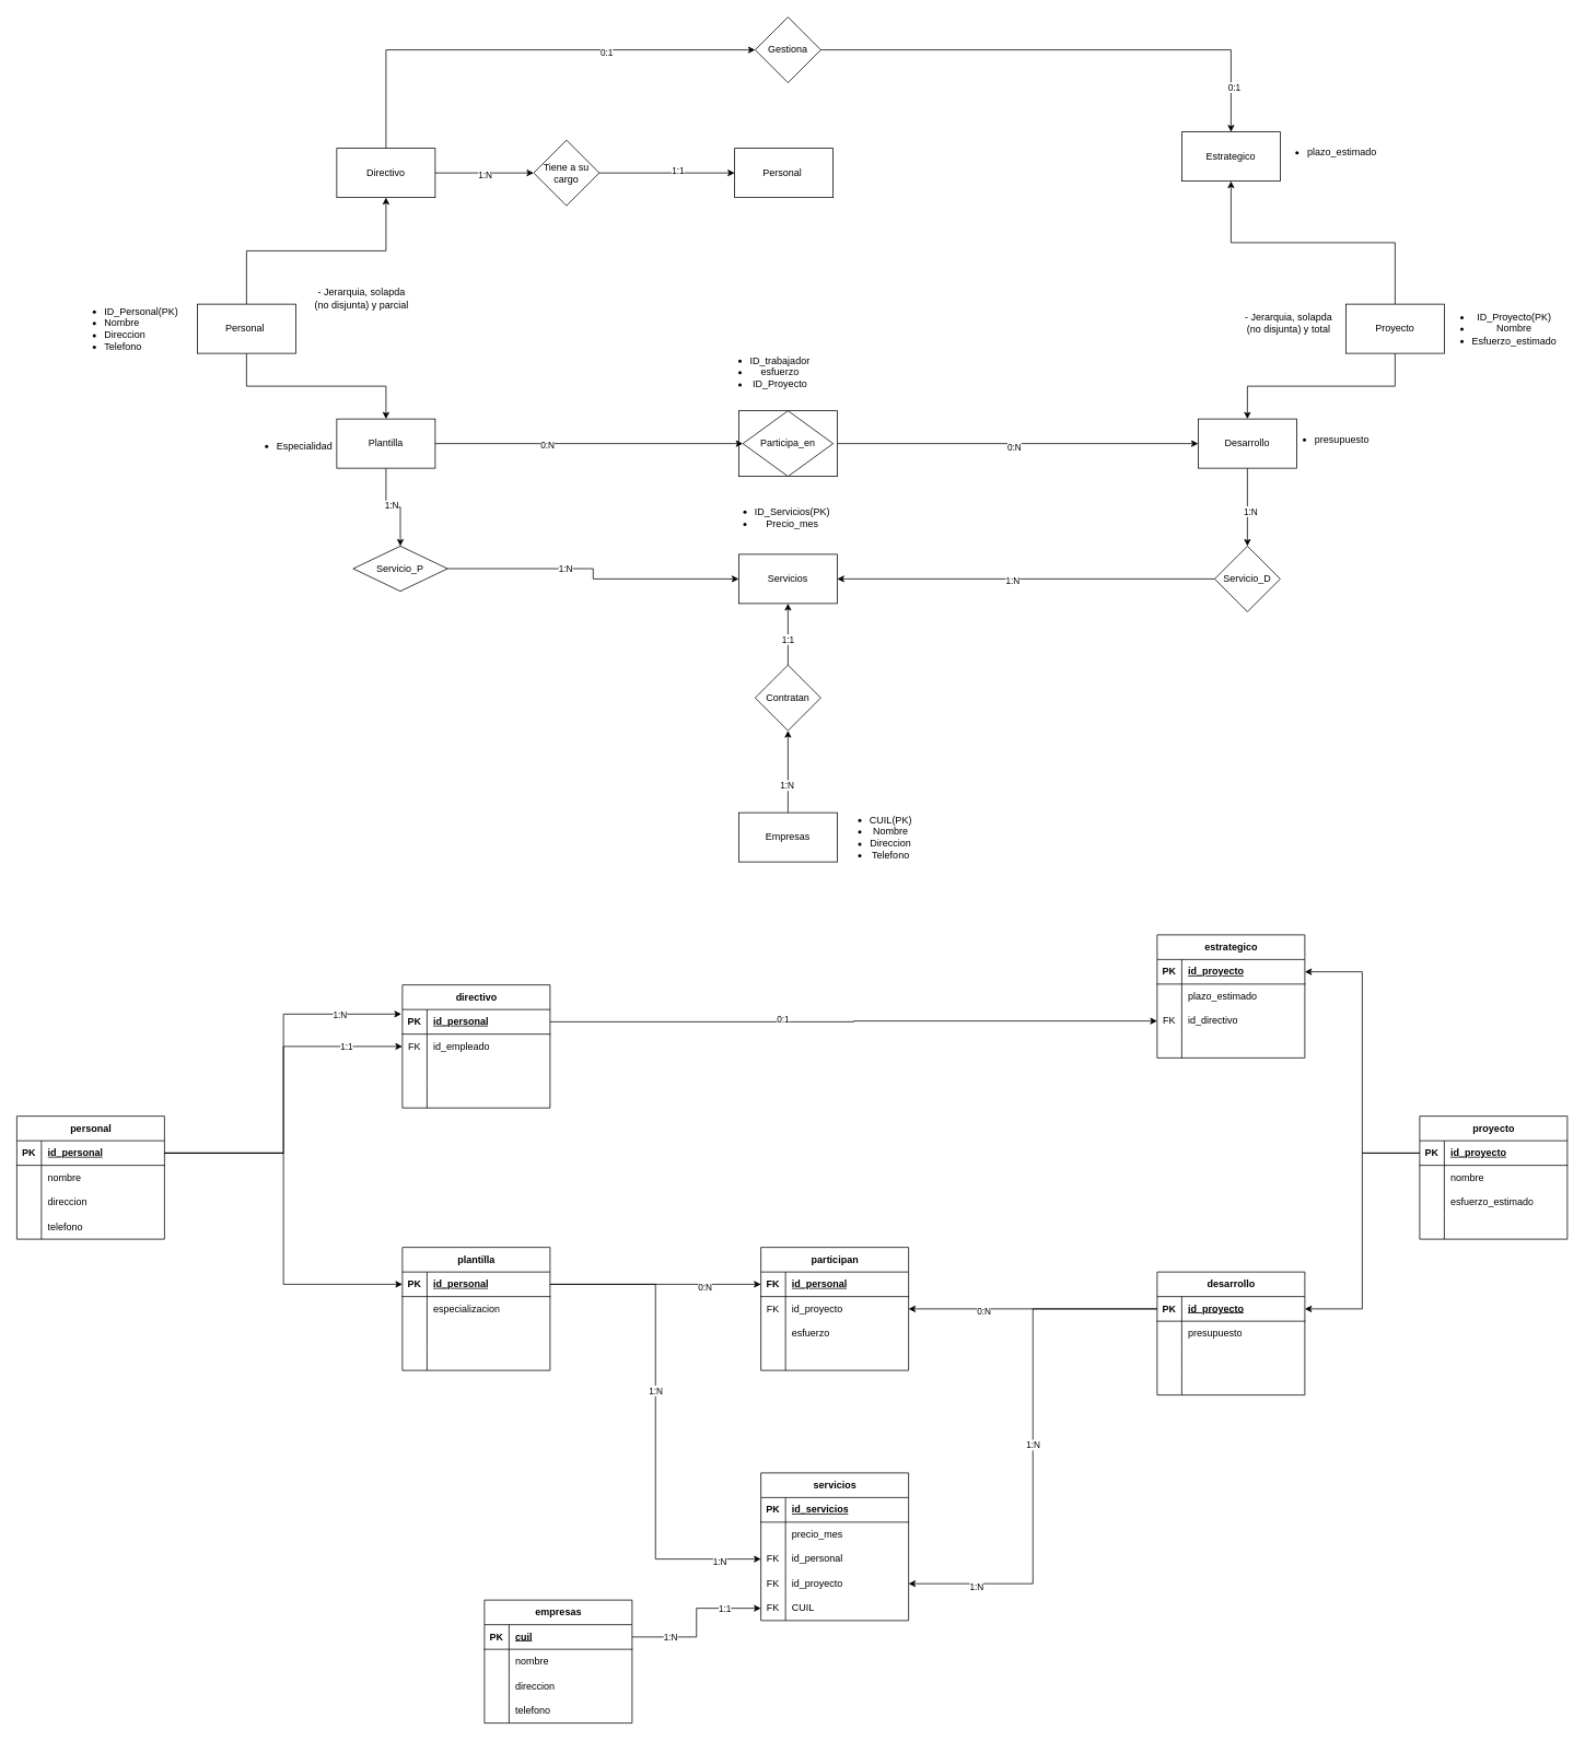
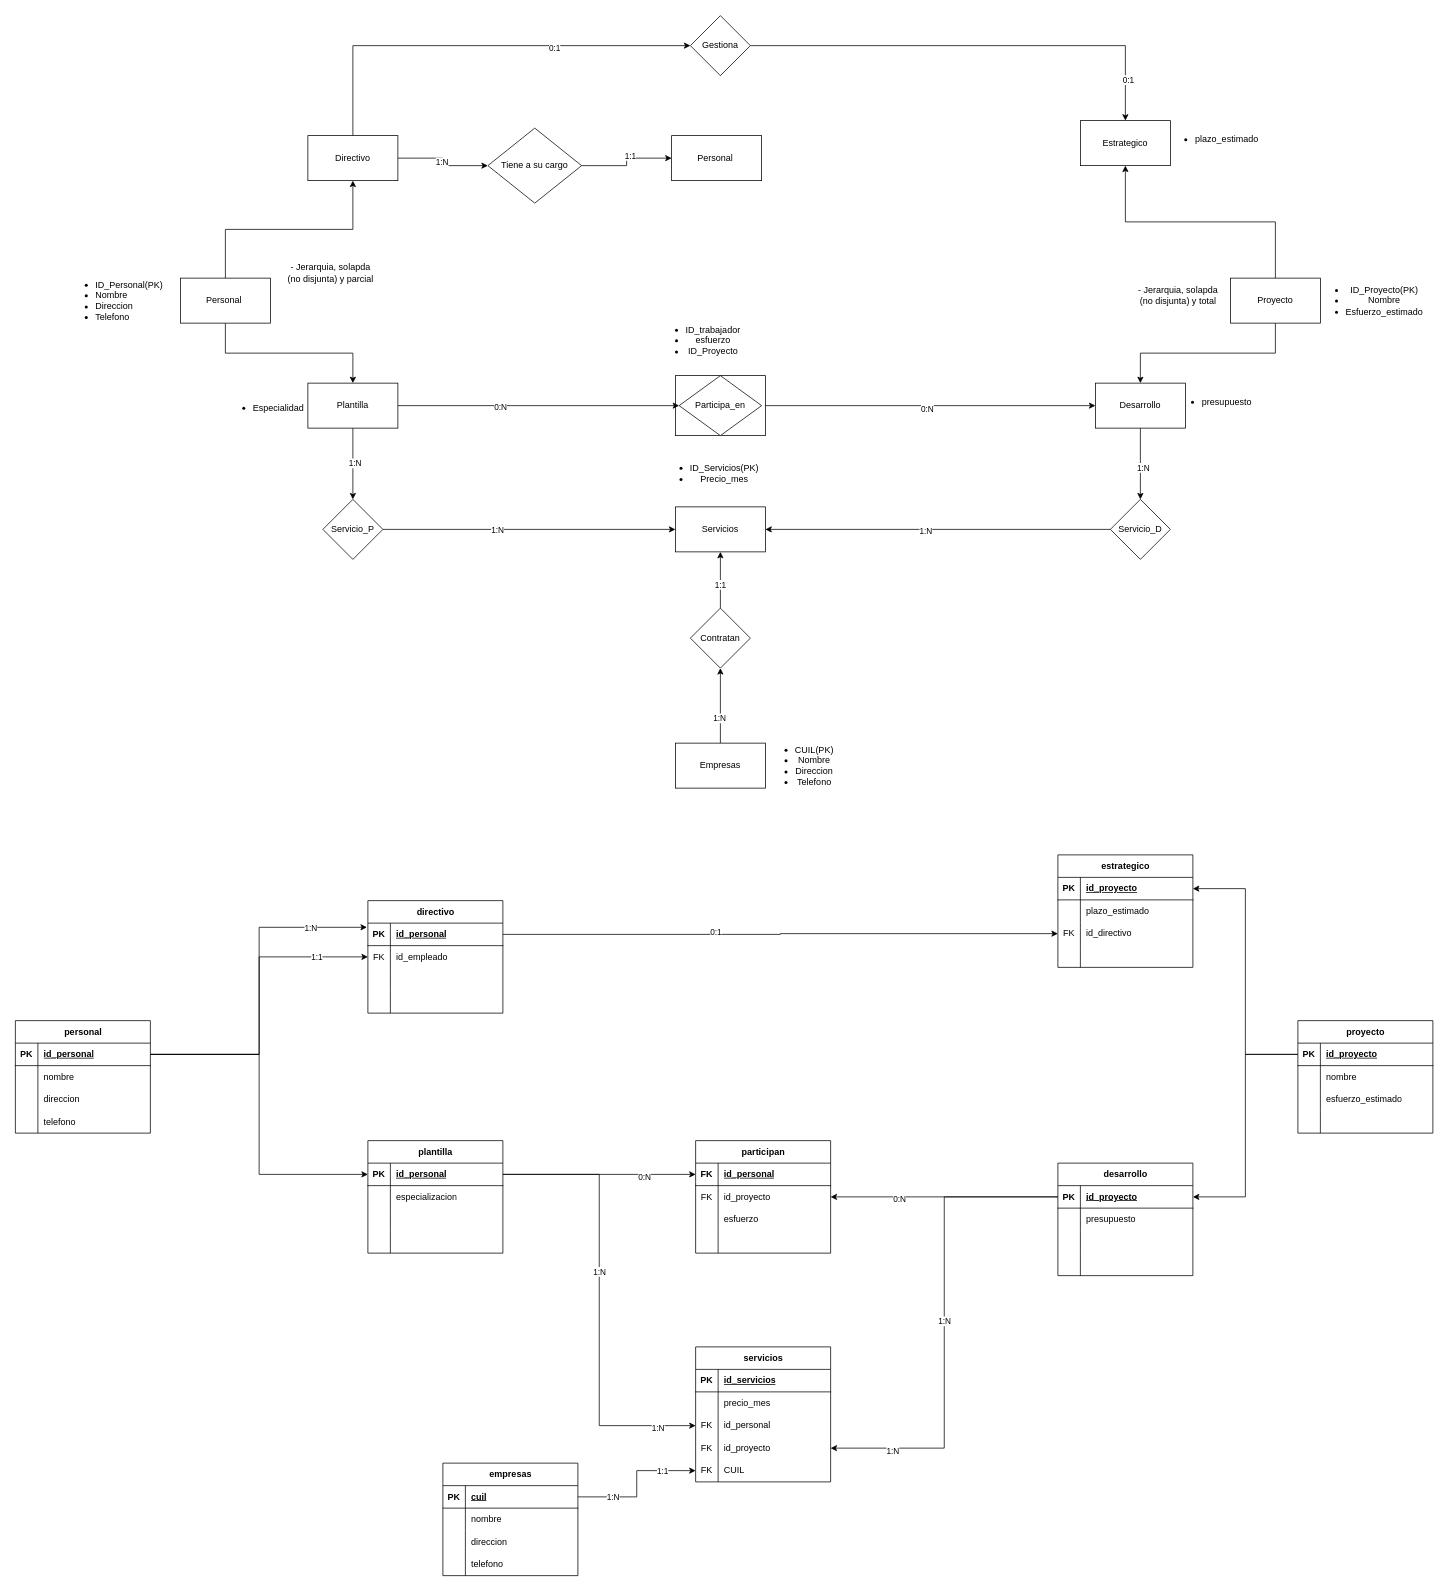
- <mxCell id="20" value="Tiene a su cargo" style="rhombus;whiteSpace=wrap;html=1;rounded=0;" vertex="1" parent="1"><mxGeometry x="650" y="170" width="80" height="80" as="geometry" /></mxCell>
+ <mxCell id="20" value="Tiene a su cargo" style="rhombus;whiteSpace=wrap;html=1;rounded=0;" vertex="1" parent="1"><mxGeometry x="650" y="170" width="125" height="100" as="geometry" /></mxCell>
- <mxCell id="42" value="Servicio_P" style="rhombus;whiteSpace=wrap;html=1;rounded=0;" vertex="1" parent="1"><mxGeometry x="430" y="665" width="115" height="55" as="geometry" /></mxCell>
+ <mxCell id="42" value="Servicio_P" style="rhombus;whiteSpace=wrap;html=1;rounded=0;" vertex="1" parent="1"><mxGeometry x="430" y="665" width="80" height="80" as="geometry" /></mxCell>
